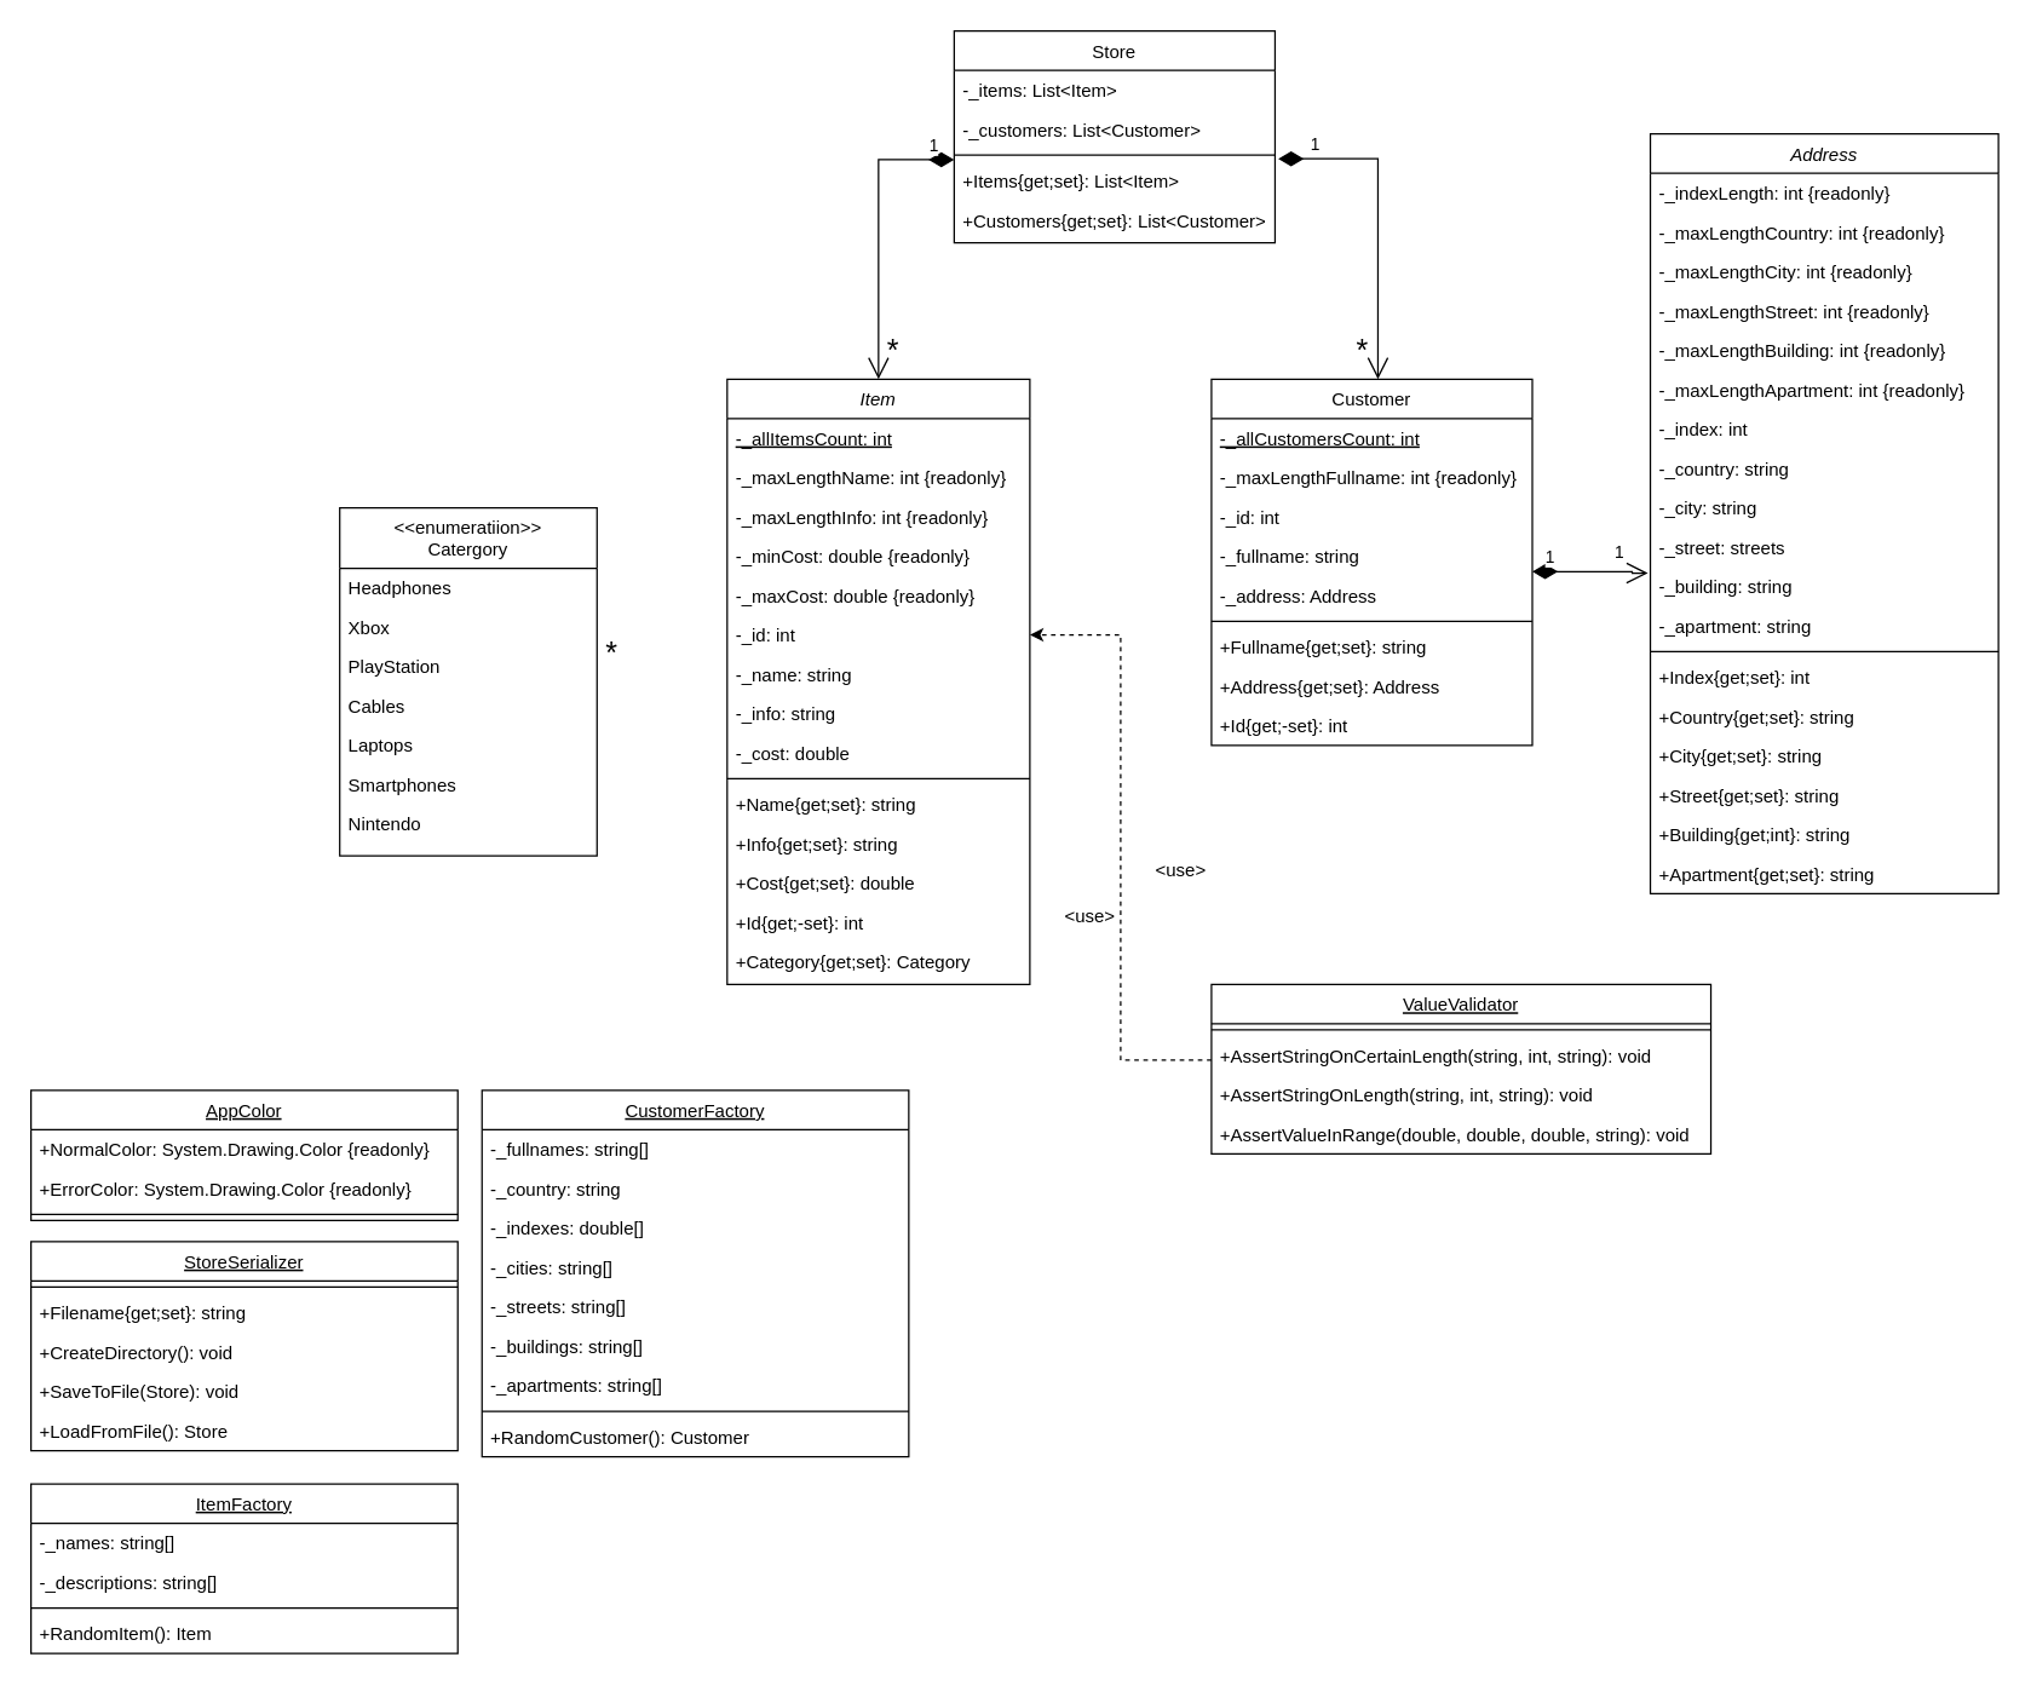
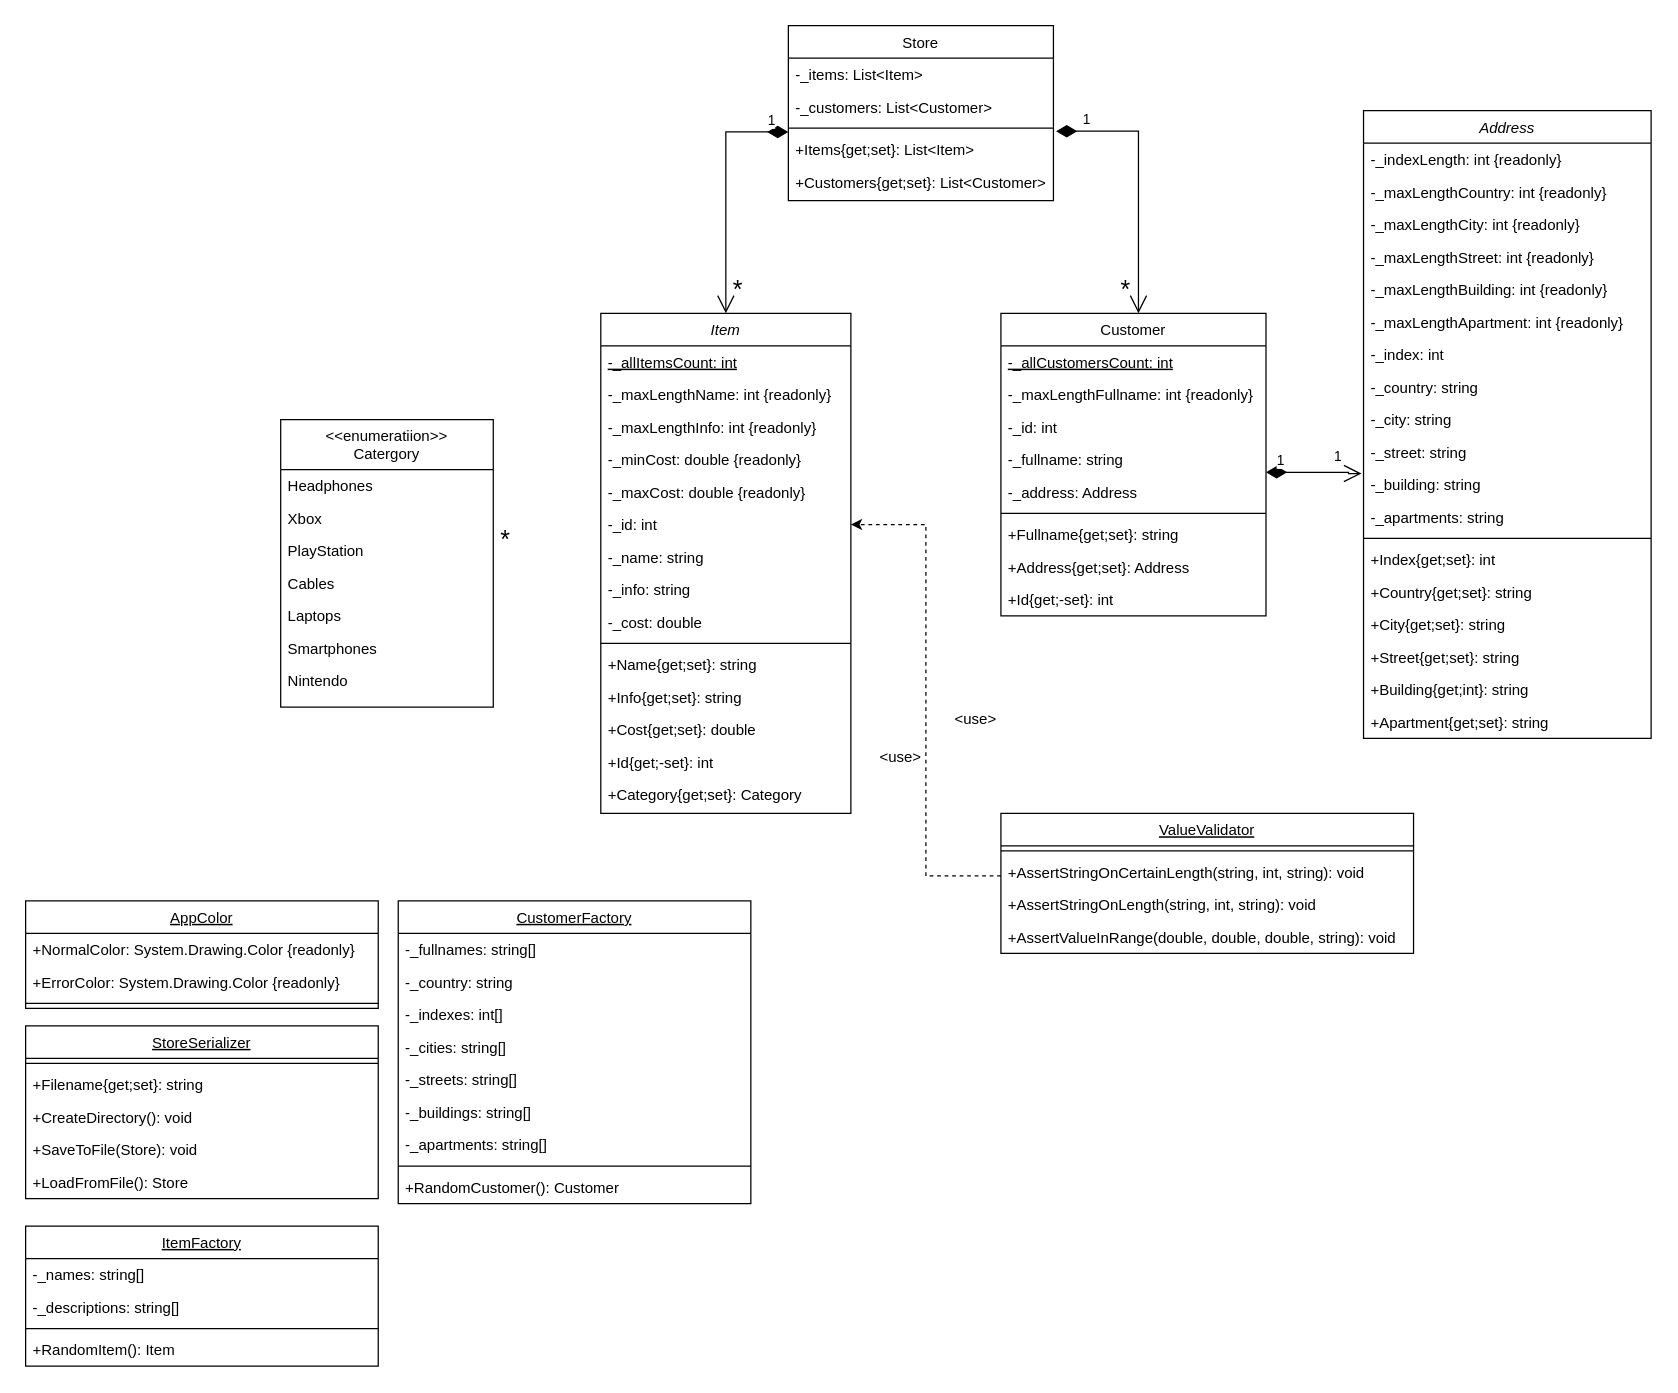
- <mxCell id="50" value="-_street: streets" style="text;align=left;verticalAlign=top;spacingLeft=4;spacingRight=4;overflow=hidden;rotatable=0;points=[[0,0.5],[1,0.5]];portConstraint=eastwest;" parent="40" vertex="1"><mxGeometry y="260" width="230" height="26" as="geometry" /></mxCell>
+ <mxCell id="50" value="-_street: string" style="text;align=left;verticalAlign=top;spacingLeft=4;spacingRight=4;overflow=hidden;rotatable=0;points=[[0,0.5],[1,0.5]];portConstraint=eastwest;" parent="40" vertex="1"><mxGeometry y="260" width="230" height="26" as="geometry" /></mxCell>
- <mxCell id="52" value="-_apartment: string" style="text;align=left;verticalAlign=top;spacingLeft=4;spacingRight=4;overflow=hidden;rotatable=0;points=[[0,0.5],[1,0.5]];portConstraint=eastwest;" parent="40" vertex="1"><mxGeometry y="312" width="230" height="26" as="geometry" /></mxCell>
+ <mxCell id="52" value="-_apartments: string" style="text;align=left;verticalAlign=top;spacingLeft=4;spacingRight=4;overflow=hidden;rotatable=0;points=[[0,0.5],[1,0.5]];portConstraint=eastwest;" parent="40" vertex="1"><mxGeometry y="312" width="230" height="26" as="geometry" /></mxCell>
- <mxCell id="77" value="-_indexes: double[]" style="text;align=left;verticalAlign=top;spacingLeft=4;spacingRight=4;overflow=hidden;rotatable=0;points=[[0,0.5],[1,0.5]];portConstraint=eastwest;" parent="74" vertex="1"><mxGeometry y="78" width="282" height="26" as="geometry" /></mxCell>
+ <mxCell id="77" value="-_indexes: int[]" style="text;align=left;verticalAlign=top;spacingLeft=4;spacingRight=4;overflow=hidden;rotatable=0;points=[[0,0.5],[1,0.5]];portConstraint=eastwest;" parent="74" vertex="1"><mxGeometry y="78" width="282" height="26" as="geometry" /></mxCell>
